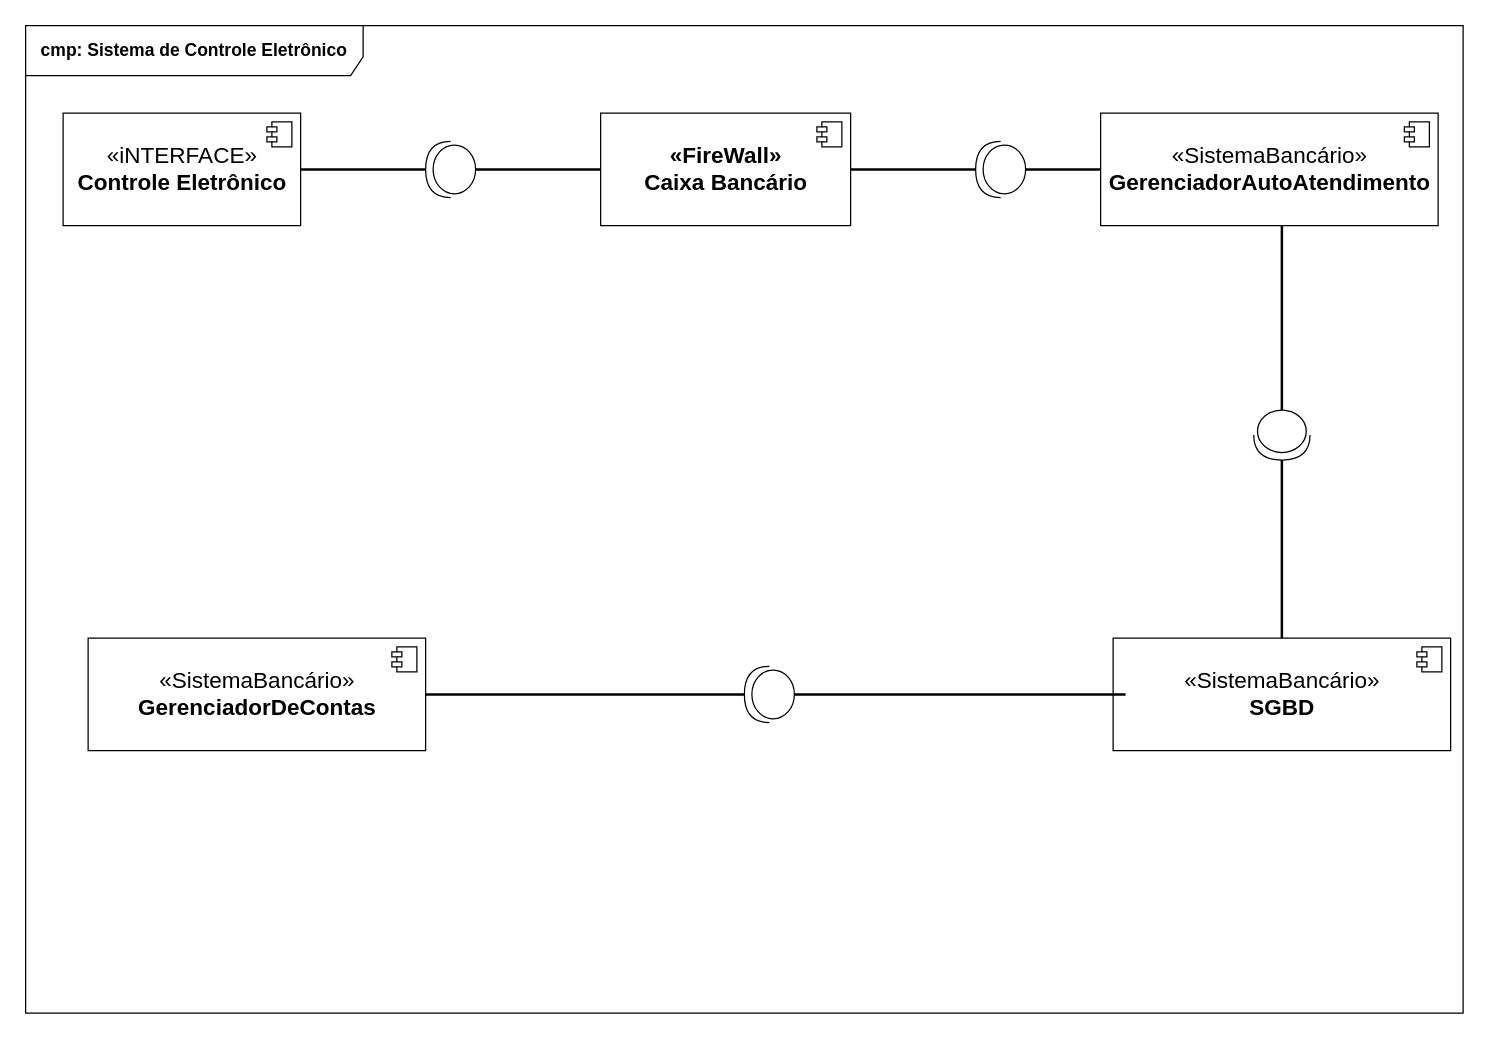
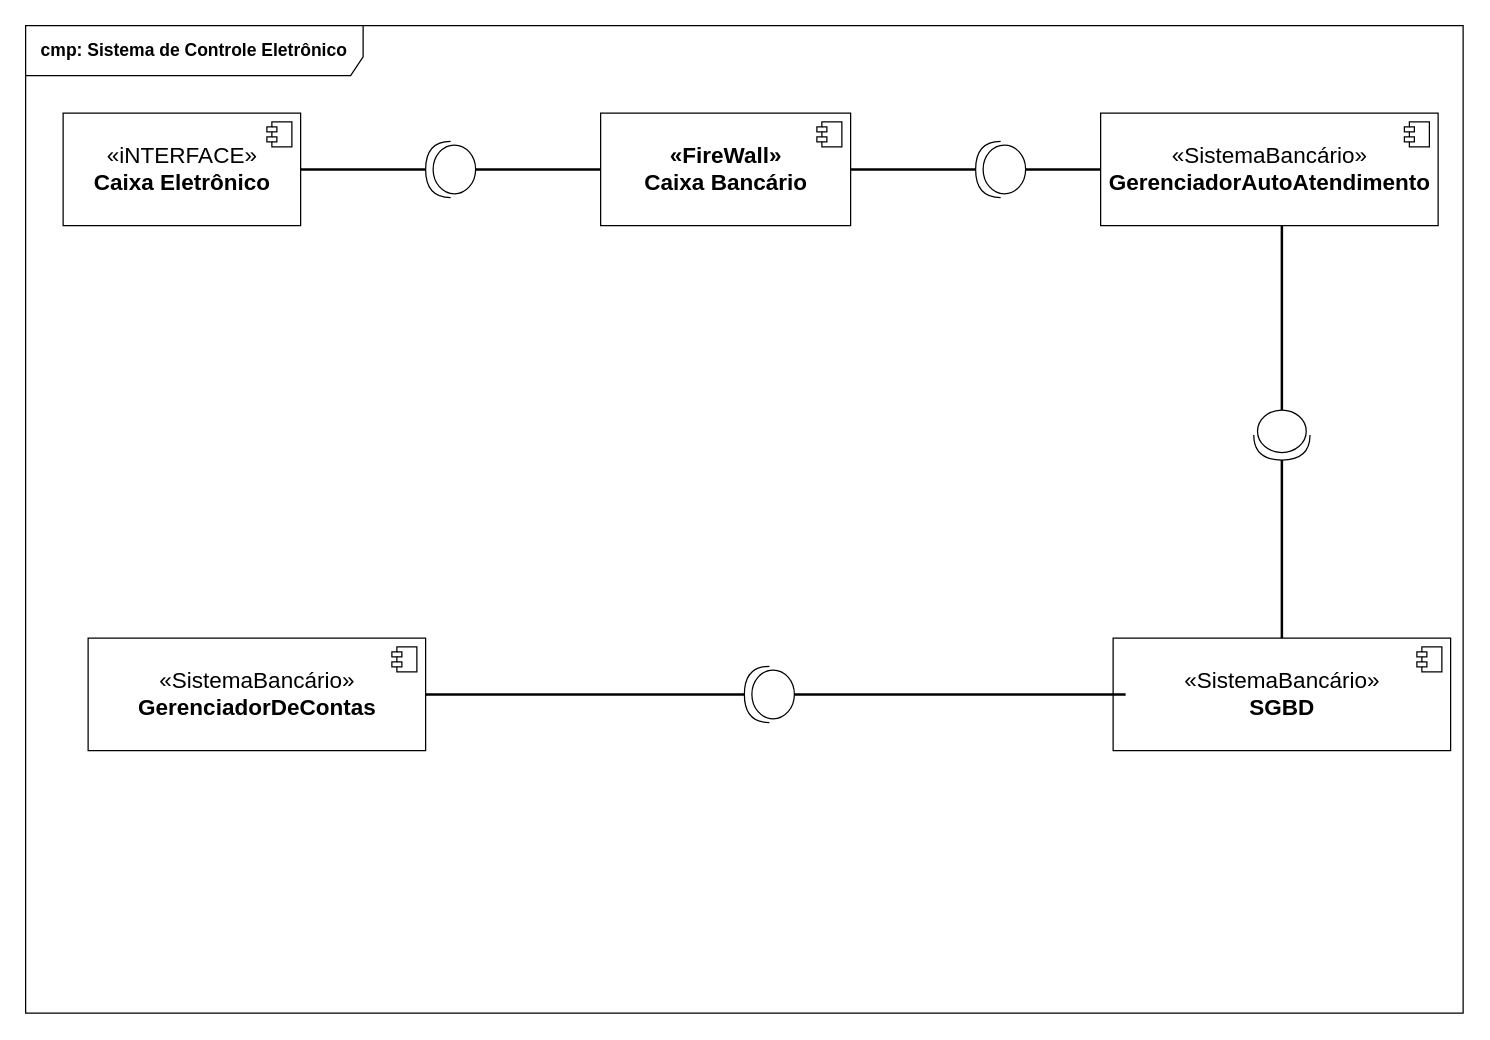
- <mxCell id="3" value="&lt;font style=&quot;font-size: 18px&quot;&gt;«iNTERFACE»&lt;br&gt;&lt;b&gt;Controle Eletrônico&lt;/b&gt;&lt;/font&gt;" style="html=1;" vertex="1" parent="1"><mxGeometry x="50" y="90" width="190" height="90" as="geometry" /></mxCell>
+ <mxCell id="3" value="&lt;font style=&quot;font-size: 18px&quot;&gt;«iNTERFACE»&lt;br&gt;&lt;b&gt;Caixa Eletrônico&lt;/b&gt;&lt;/font&gt;" style="html=1;" vertex="1" parent="1"><mxGeometry x="50" y="90" width="190" height="90" as="geometry" /></mxCell>
